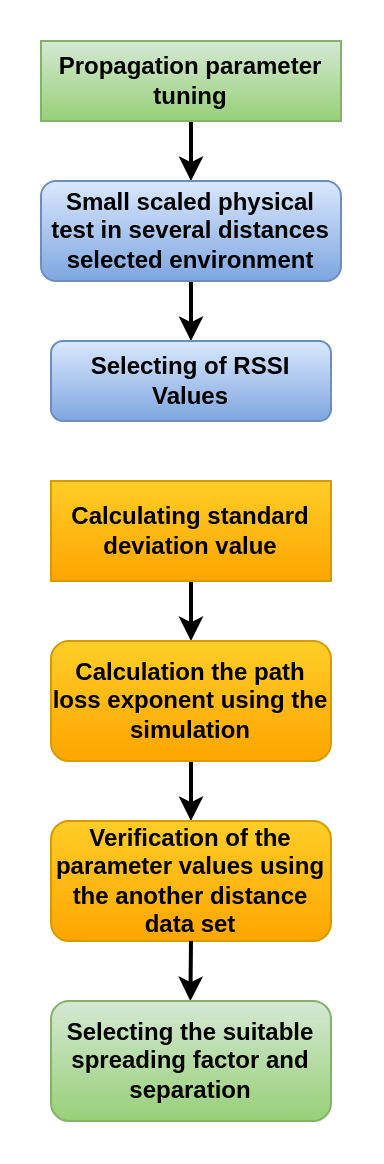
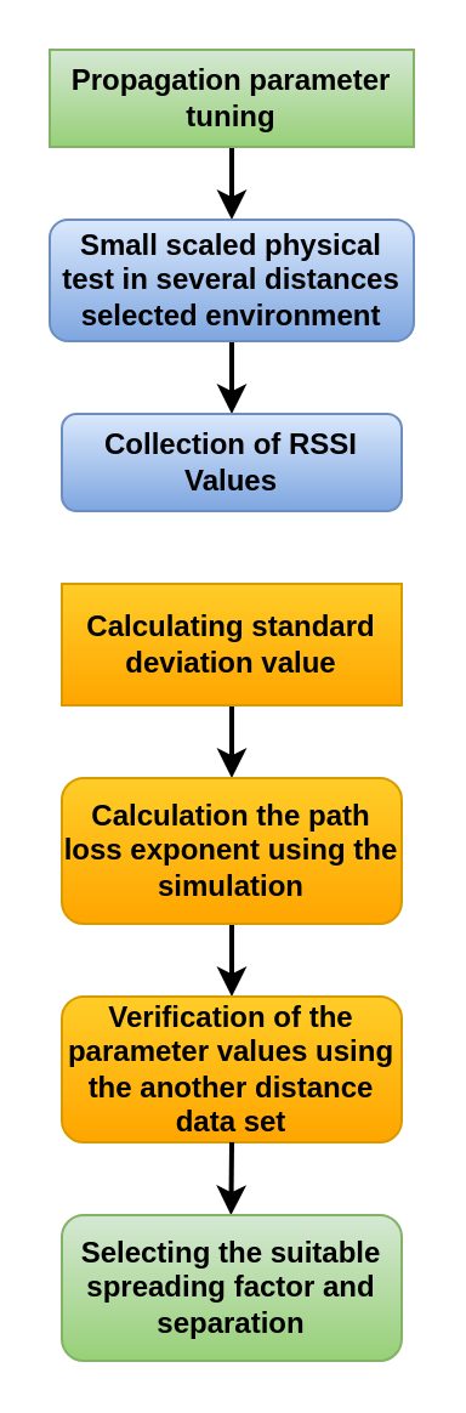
- <mxCell id="6" value="&lt;b&gt;Selecting of RSSI Values&lt;/b&gt;" style="rounded=1;whiteSpace=wrap;html=1;fillColor=#dae8fc;gradientColor=#7ea6e0;strokeColor=#6c8ebf;" vertex="1" parent="1"><mxGeometry x="25" y="170" width="140" height="40" as="geometry" /></mxCell>
+ <mxCell id="6" value="&lt;b&gt;Collection of RSSI Values&lt;/b&gt;" style="rounded=1;whiteSpace=wrap;html=1;fillColor=#dae8fc;gradientColor=#7ea6e0;strokeColor=#6c8ebf;" vertex="1" parent="1"><mxGeometry x="25" y="170" width="140" height="40" as="geometry" /></mxCell>
